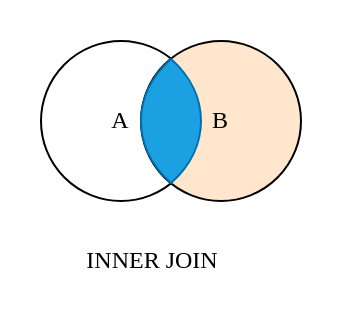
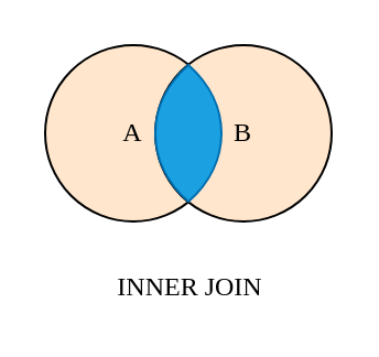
- <mxCell id="2" value="A" style="ellipse;whiteSpace=wrap;html=1;aspect=fixed;fontFamily=Comic Sans MS;" vertex="1" parent="1"><mxGeometry x="20" y="20" width="80" height="80" as="geometry" /></mxCell>
+ <mxCell id="2" value="A" style="ellipse;whiteSpace=wrap;html=1;aspect=fixed;fontFamily=Comic Sans MS;fillColor=#ffe6cc;" vertex="1" parent="1"><mxGeometry x="20" y="20" width="80" height="80" as="geometry" /></mxCell>
- <mxCell id="5" value="INNER JOIN" style="text;html=1;strokeColor=none;fillColor=none;align=center;verticalAlign=middle;whiteSpace=wrap;rounded=0;fontFamily=Comic Sans MS;" vertex="1" parent="1"><mxGeometry x="16" y="120" width="120" height="20" as="geometry" /></mxCell>
+ <mxCell id="5" value="INNER JOIN" style="text;html=1;strokeColor=none;fillColor=none;align=center;verticalAlign=middle;whiteSpace=wrap;rounded=0;fontFamily=Comic Sans MS;" vertex="1" parent="1"><mxGeometry x="26" y="120" width="120" height="20" as="geometry" /></mxCell>
